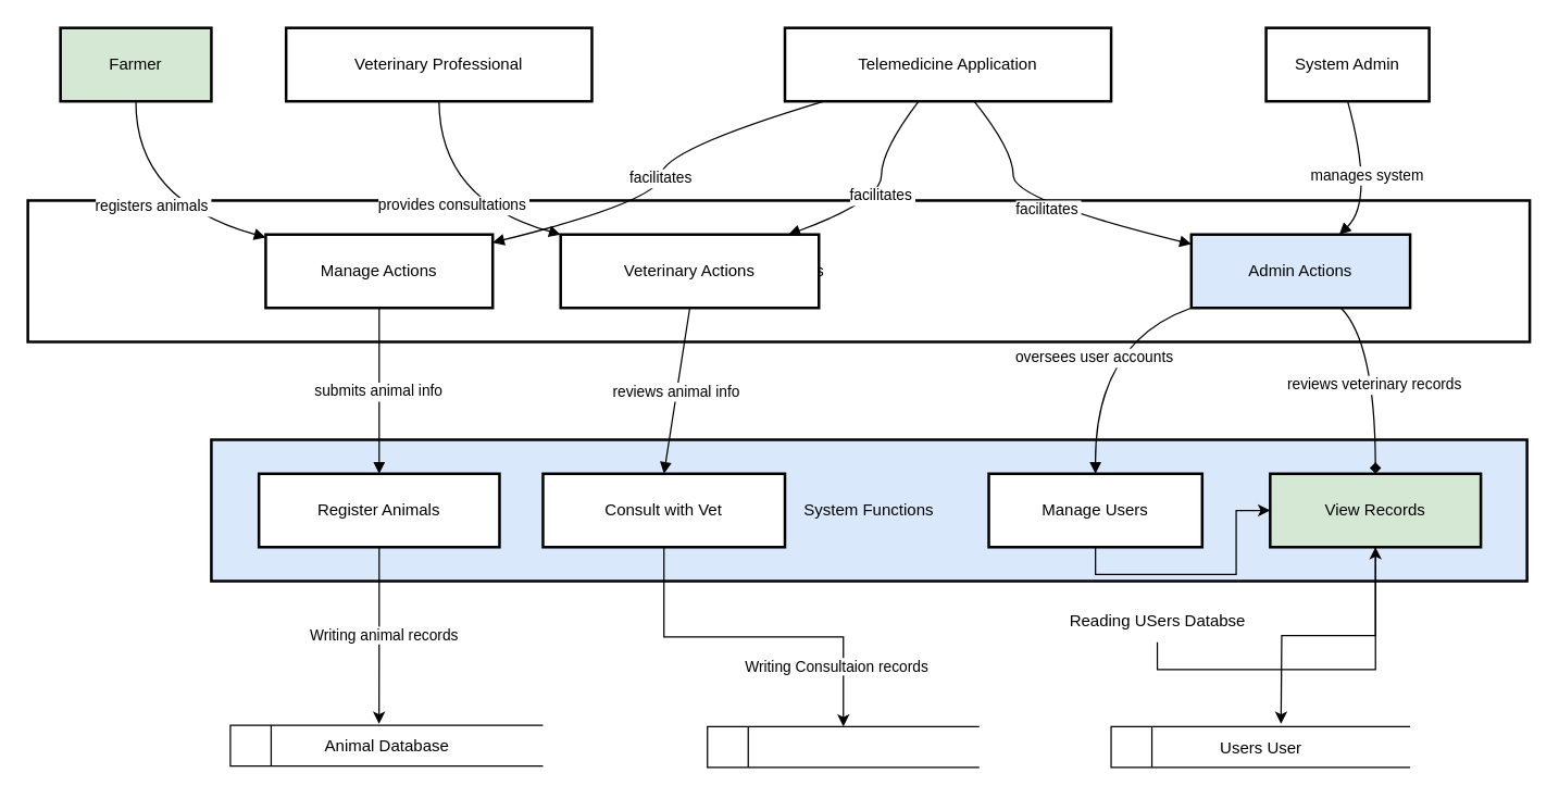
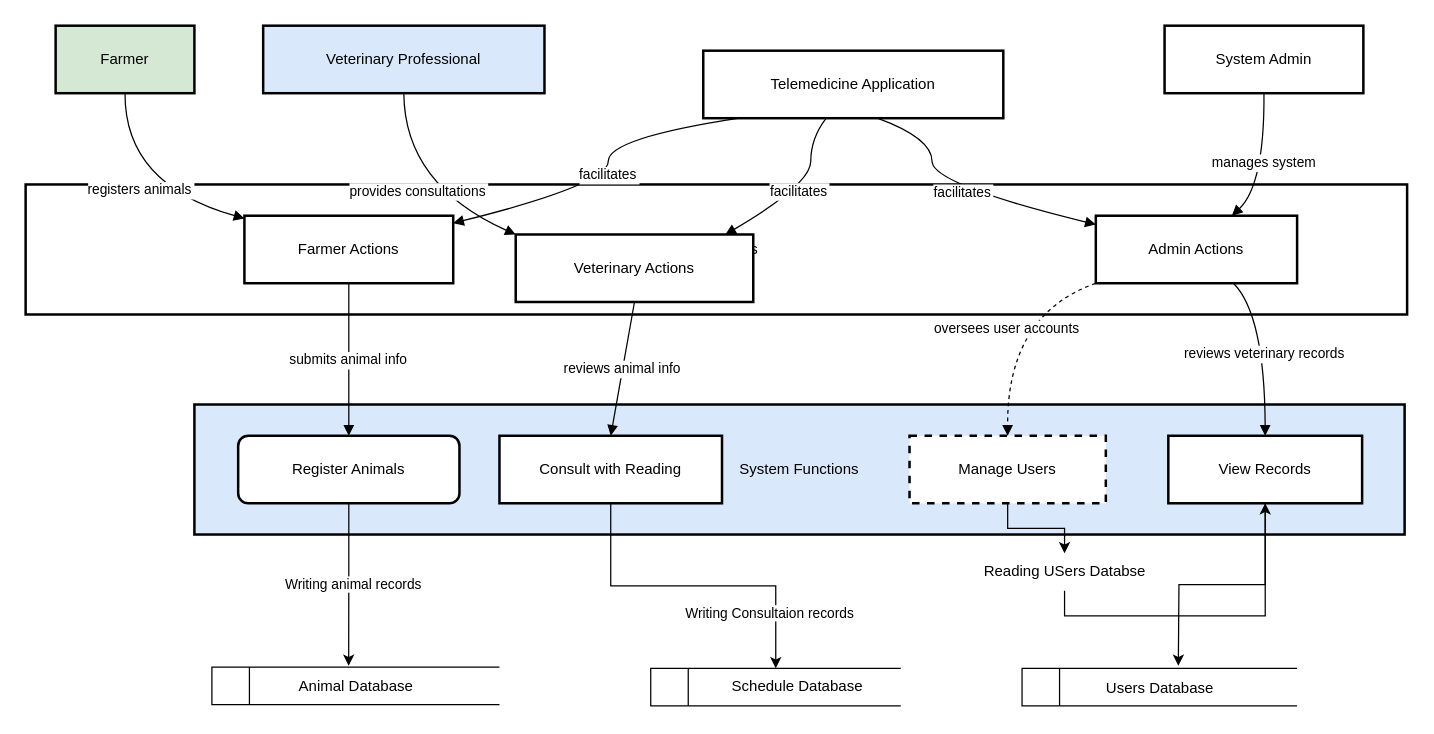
- <mxCell id="5" value="Veterinary Professional" style="whiteSpace=wrap;strokeWidth=2;" parent="1" vertex="1"><mxGeometry x="210" y="20" width="225" height="54" as="geometry" /></mxCell>
+ <mxCell id="5" value="Veterinary Professional" style="whiteSpace=wrap;strokeWidth=2;fillColor=#dae8fc;" parent="1" vertex="1"><mxGeometry x="210" y="20" width="225" height="54" as="geometry" /></mxCell>
- <mxCell id="7" value="Telemedicine Application" style="whiteSpace=wrap;strokeWidth=2;" parent="1" vertex="1"><mxGeometry x="577" y="20" width="240" height="54" as="geometry" /></mxCell>
+ <mxCell id="7" value="Telemedicine Application" style="whiteSpace=wrap;strokeWidth=2;" parent="1" vertex="1"><mxGeometry x="562" y="40" width="240" height="54" as="geometry" /></mxCell>
- <mxCell id="6" value="System Admin" style="whiteSpace=wrap;strokeWidth=2;" parent="1" vertex="1"><mxGeometry x="931" y="20" width="120" height="54" as="geometry" /></mxCell>
+ <mxCell id="6" value="System Admin" style="whiteSpace=wrap;strokeWidth=2;" parent="1" vertex="1"><mxGeometry x="931" y="20" width="159" height="54" as="geometry" /></mxCell>
- <mxCell id="8" value="Manage Actions" style="whiteSpace=wrap;strokeWidth=2;" parent="1" vertex="1"><mxGeometry x="195" y="172" width="167" height="54" as="geometry" /></mxCell>
+ <mxCell id="8" value="Farmer Actions" style="whiteSpace=wrap;strokeWidth=2;" parent="1" vertex="1"><mxGeometry x="195" y="172" width="167" height="54" as="geometry" /></mxCell>
- <mxCell id="9" value="Veterinary Actions" style="whiteSpace=wrap;strokeWidth=2;" parent="1" vertex="1"><mxGeometry x="412" y="172" width="190" height="54" as="geometry" /></mxCell>
+ <mxCell id="9" value="Veterinary Actions" style="whiteSpace=wrap;strokeWidth=2;" parent="1" vertex="1"><mxGeometry x="412" y="187" width="190" height="54" as="geometry" /></mxCell>
- <mxCell id="10" value="Admin Actions" style="whiteSpace=wrap;strokeWidth=2;fillColor=#dae8fc;" parent="1" vertex="1"><mxGeometry x="876" y="172" width="161" height="54" as="geometry" /></mxCell>
+ <mxCell id="10" value="Admin Actions" style="whiteSpace=wrap;strokeWidth=2;" parent="1" vertex="1"><mxGeometry x="876" y="172" width="161" height="54" as="geometry" /></mxCell>
- <mxCell id="25" value="oversees user accounts" style="curved=1;startArrow=none;endArrow=block;exitX=0.01;exitY=0.99;entryX=0.5;entryY=0.01;" parent="1" source="10" target="17" edge="1"><mxGeometry relative="1" as="geometry"><Array as="points"><mxPoint x="805" y="251" /></Array></mxGeometry></mxCell>
+ <mxCell id="25" value="oversees user accounts" style="curved=1;startArrow=none;endArrow=block;exitX=0.01;exitY=0.99;entryX=0.5;entryY=0.01;dashed=1;" parent="1" source="10" target="17" edge="1"><mxGeometry relative="1" as="geometry"><Array as="points"><mxPoint x="805" y="251" /></Array></mxGeometry></mxCell>
- <mxCell id="26" value="reviews veterinary records" style="curved=1;startArrow=none;endArrow=diamond;exitX=0.68;exitY=0.99;entryX=0.5;entryY=0.01;" parent="1" source="10" target="19" edge="1"><mxGeometry relative="1" as="geometry"><Array as="points"><mxPoint x="1011" y="251" /></Array></mxGeometry></mxCell>
+ <mxCell id="26" value="reviews veterinary records" style="curved=1;startArrow=none;endArrow=block;exitX=0.68;exitY=0.99;entryX=0.5;entryY=0.01;" parent="1" source="10" target="19" edge="1"><mxGeometry relative="1" as="geometry"><Array as="points"><mxPoint x="1011" y="251" /></Array></mxGeometry></mxCell>
- <mxCell id="13" value="Register Animals" style="whiteSpace=wrap;strokeWidth=2;" parent="1" vertex="1"><mxGeometry x="190" y="348" width="177" height="54" as="geometry" /></mxCell>
+ <mxCell id="13" value="Register Animals" style="whiteSpace=wrap;strokeWidth=2;rounded=1;" parent="1" vertex="1"><mxGeometry x="190" y="348" width="177" height="54" as="geometry" /></mxCell>
- <mxCell id="16" value="Consult with Vet" style="whiteSpace=wrap;strokeWidth=2;" parent="1" vertex="1"><mxGeometry x="399" y="348" width="178" height="54" as="geometry" /></mxCell>
+ <mxCell id="16" value="Consult with Reading" style="whiteSpace=wrap;strokeWidth=2;" parent="1" vertex="1"><mxGeometry x="399" y="348" width="178" height="54" as="geometry" /></mxCell>
- <mxCell id="17" value="Manage Users" style="whiteSpace=wrap;strokeWidth=2;" parent="1" vertex="1"><mxGeometry x="727" y="348" width="157" height="54" as="geometry" /></mxCell>
+ <mxCell id="17" value="Manage Users" style="whiteSpace=wrap;strokeWidth=2;dashed=1;" parent="1" vertex="1"><mxGeometry x="727" y="348" width="157" height="54" as="geometry" /></mxCell>
- <mxCell id="19" value="View Records" style="whiteSpace=wrap;strokeWidth=2;fillColor=#d5e8d4;" parent="1" vertex="1"><mxGeometry x="934" y="348" width="155" height="54" as="geometry" /></mxCell>
+ <mxCell id="19" value="View Records" style="whiteSpace=wrap;strokeWidth=2;" parent="1" vertex="1"><mxGeometry x="934" y="348" width="155" height="54" as="geometry" /></mxCell>
- <mxCell id="37" value="" style="edgeStyle=orthogonalEdgeStyle;rounded=0;orthogonalLoop=1;jettySize=auto;html=1;exitX=0.5;exitY=1;exitDx=0;exitDy=0;" edge="1" parent="1" source="17" target="19"><mxGeometry relative="1" as="geometry"><mxPoint x="806" y="402" as="sourcePoint" /><mxPoint x="927" y="535" as="targetPoint" /></mxGeometry></mxCell>
+ <mxCell id="37" value="" style="edgeStyle=orthogonalEdgeStyle;rounded=0;orthogonalLoop=1;jettySize=auto;html=1;exitX=0.5;exitY=1;exitDx=0;exitDy=0;" edge="1" parent="1" source="17" target="38"><mxGeometry relative="1" as="geometry"><mxPoint x="806" y="402" as="sourcePoint" /><mxPoint x="927" y="535" as="targetPoint" /></mxGeometry></mxCell>
+ <mxCell id="35" value="Schedule Database" style="text;html=1;align=center;verticalAlign=middle;resizable=0;points=[];autosize=1;strokeColor=none;fillColor=none;" vertex="1" parent="1"><mxGeometry x="572" y="534" width="130" height="30" as="geometry" /></mxCell>
- <mxCell id="36" value="Users User" style="text;html=1;align=center;verticalAlign=middle;resizable=0;points=[];autosize=1;strokeColor=none;fillColor=none;" vertex="1" parent="1"><mxGeometry x="872" y="535" width="110" height="30" as="geometry" /></mxCell>
+ <mxCell id="36" value="Users Database" style="text;html=1;align=center;verticalAlign=middle;resizable=0;points=[];autosize=1;strokeColor=none;fillColor=none;" vertex="1" parent="1"><mxGeometry x="872" y="535" width="110" height="30" as="geometry" /></mxCell>
